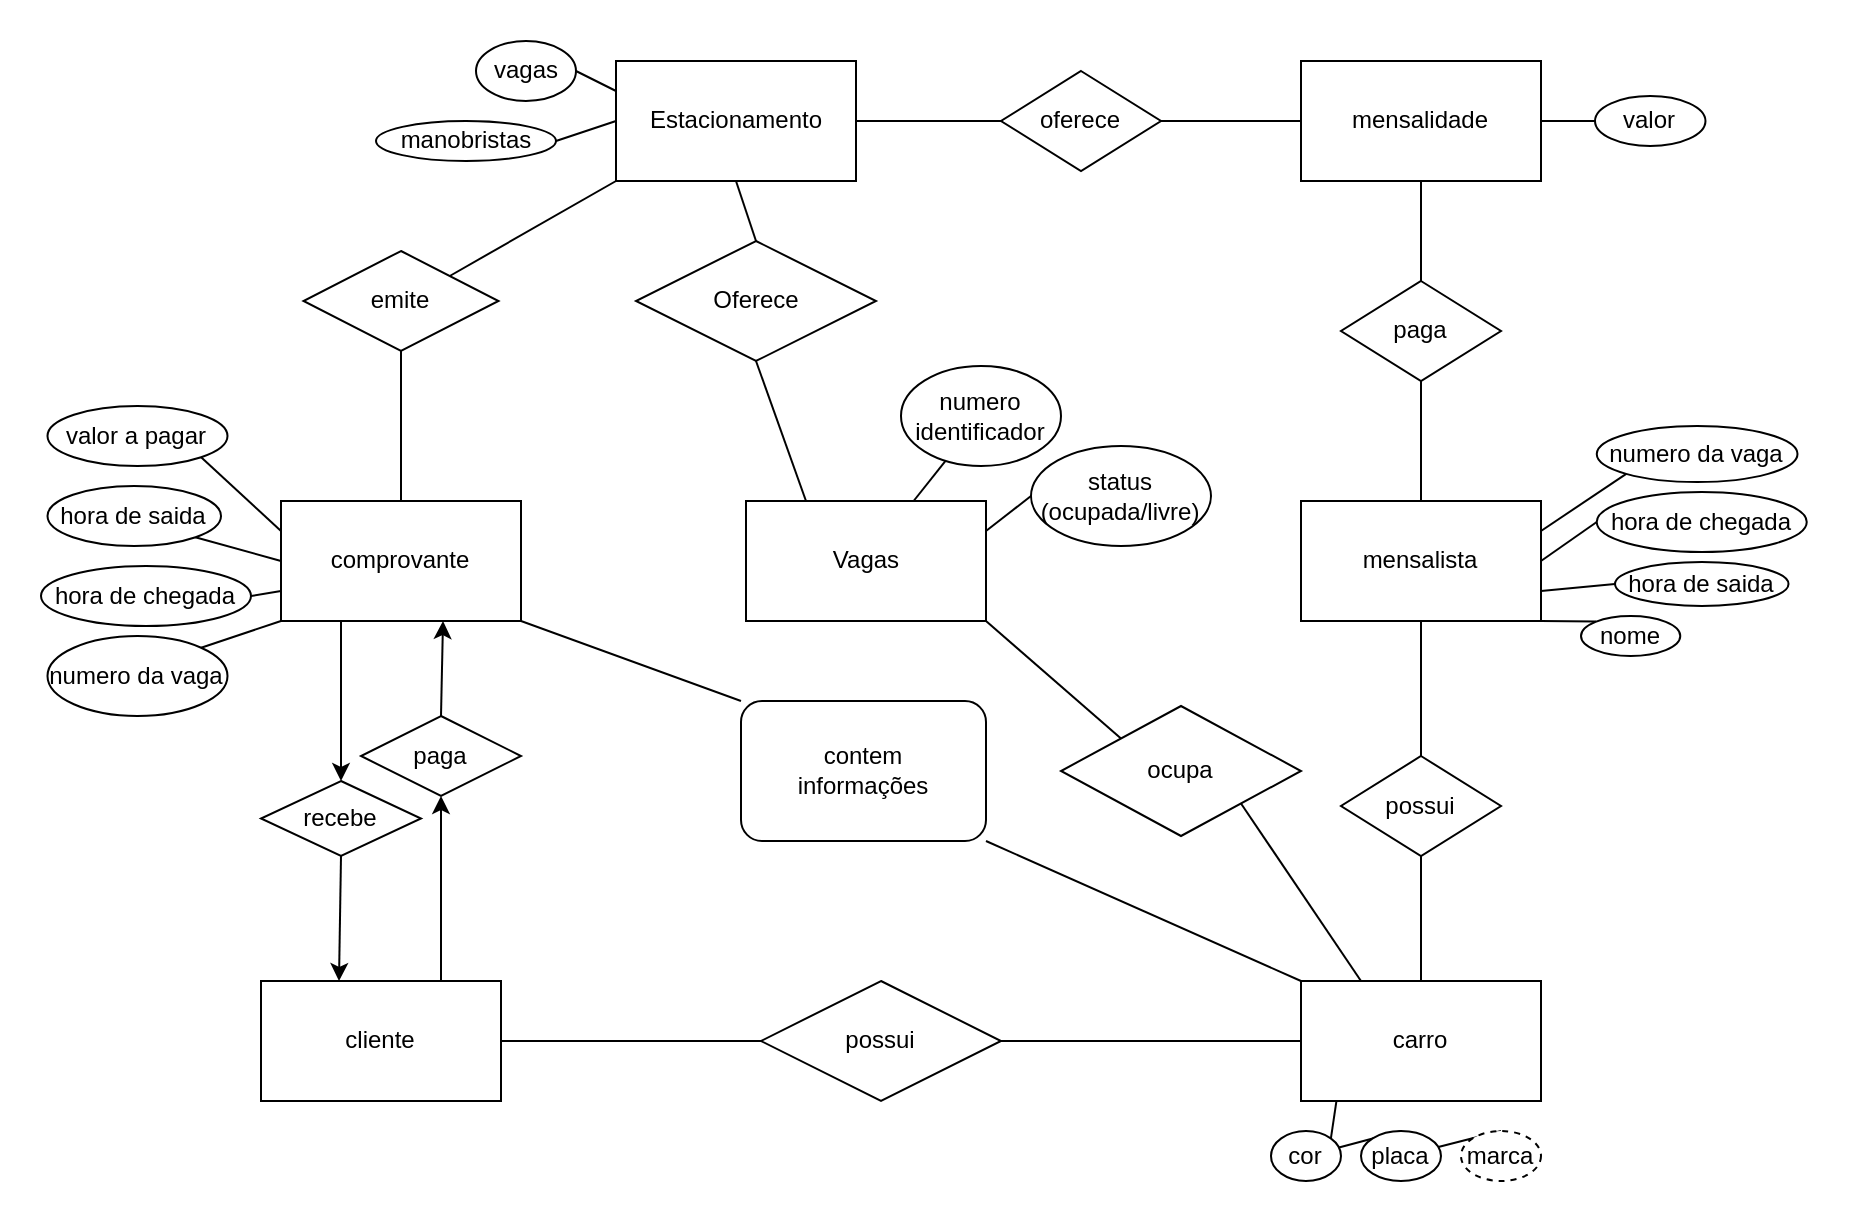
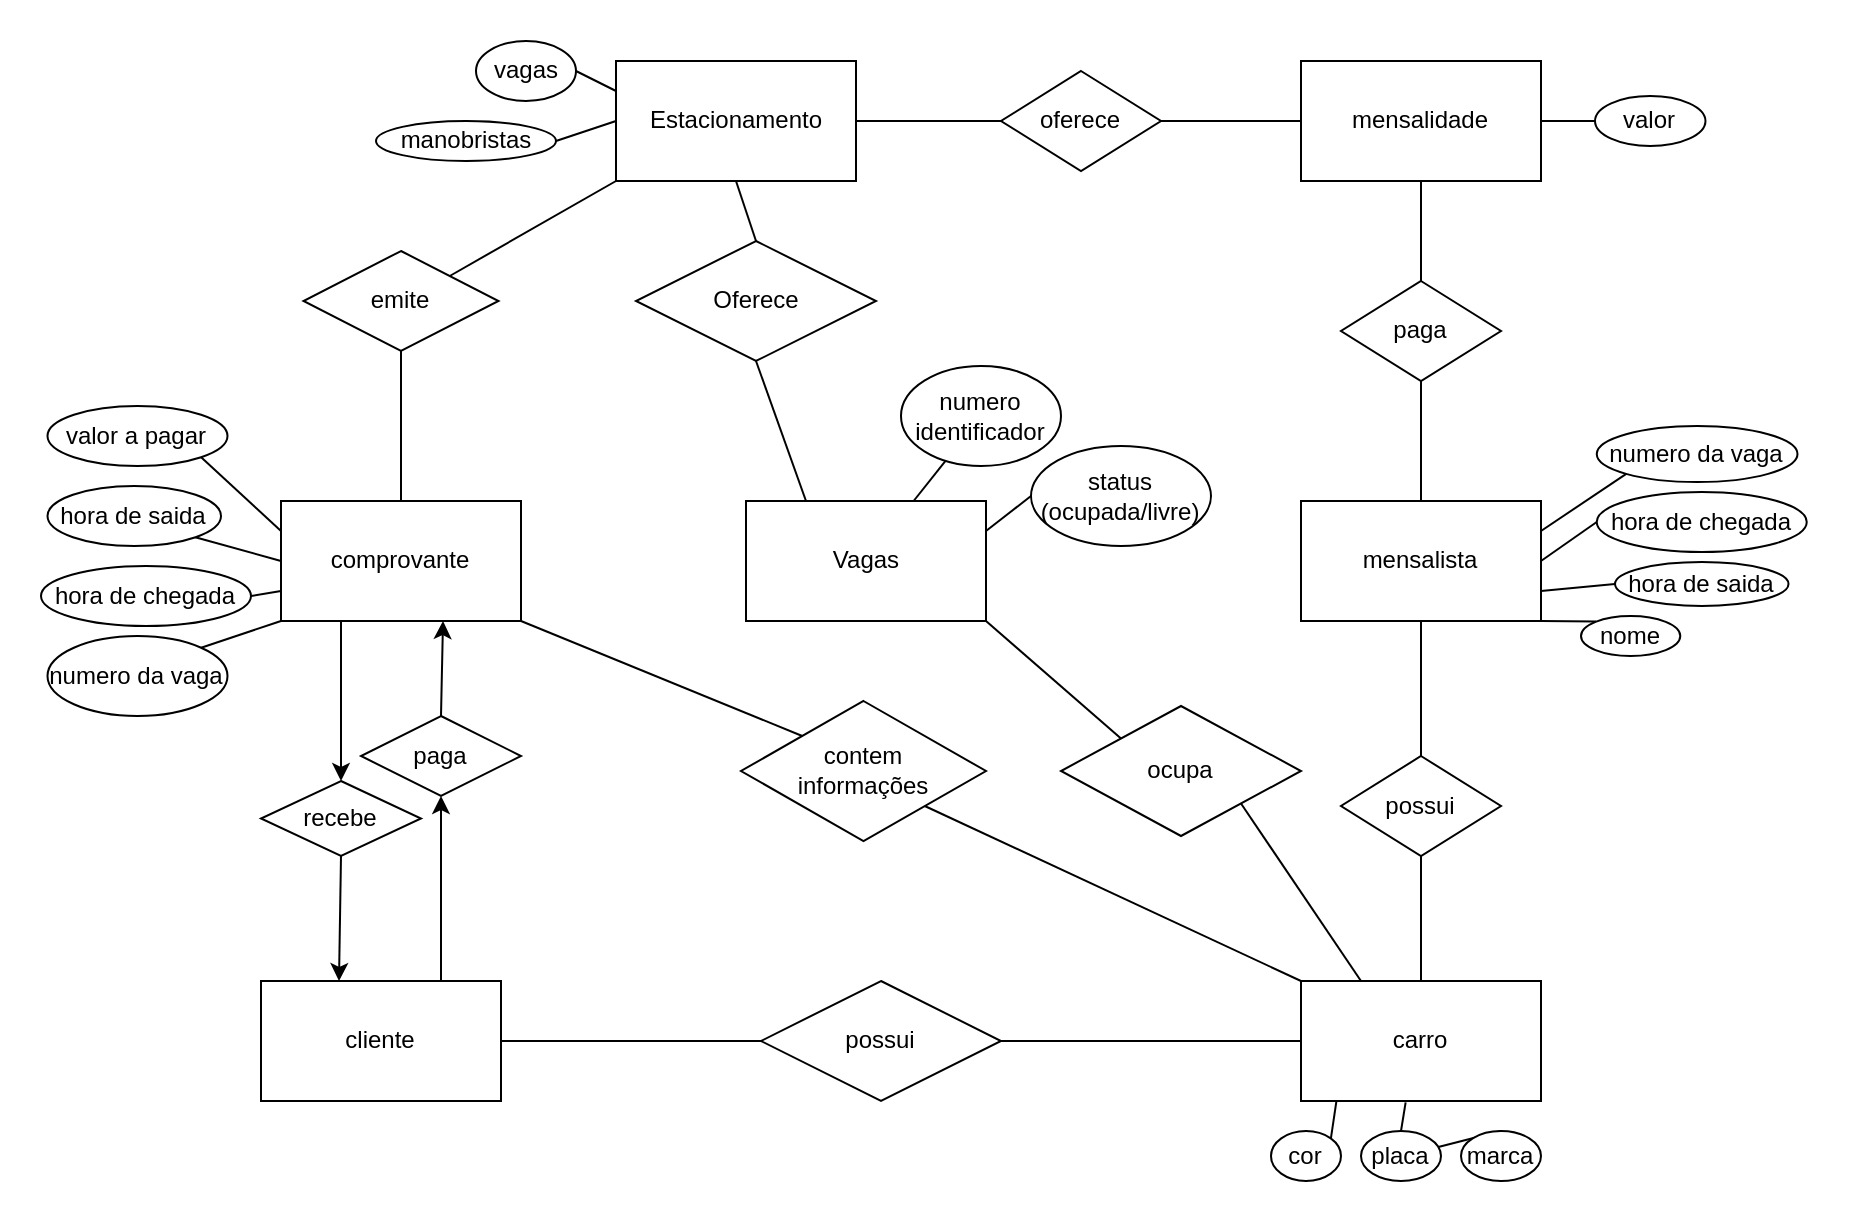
- <mxCell id="58" value="&lt;div&gt;contem &lt;br&gt;&lt;/div&gt;&lt;div&gt;informações&lt;br&gt;&lt;/div&gt;" style="whiteSpace=wrap;html=1;strokeColor=default;fontFamily=Helvetica;fontSize=12;fontColor=default;fillColor=default;rounded=1;" parent="1" vertex="1"><mxGeometry x="370" y="350" width="122.5" height="70" as="geometry" /></mxCell>
+ <mxCell id="58" value="&lt;div&gt;contem &lt;br&gt;&lt;/div&gt;&lt;div&gt;informações&lt;br&gt;&lt;/div&gt;" style="rhombus;whiteSpace=wrap;html=1;strokeColor=default;fontFamily=Helvetica;fontSize=12;fontColor=default;fillColor=default;" parent="1" vertex="1"><mxGeometry x="370" y="350" width="122.5" height="70" as="geometry" /></mxCell>
- <mxCell id="19" style="edgeStyle=none;rounded=0;orthogonalLoop=1;jettySize=auto;html=1;exitX=0.5;exitY=0;exitDx=0;exitDy=0;fontFamily=Helvetica;fontSize=12;fontColor=default;endArrow=none;endFill=0;" parent="1" source="20" target="28" edge="1"><mxGeometry relative="1" as="geometry" /></mxCell>
+ <mxCell id="19" style="edgeStyle=none;rounded=0;orthogonalLoop=1;jettySize=auto;html=1;exitX=0.5;exitY=0;exitDx=0;exitDy=0;entryX=0.436;entryY=1.011;entryDx=0;entryDy=0;entryPerimeter=0;fontFamily=Helvetica;fontSize=12;fontColor=default;endArrow=none;endFill=0;" parent="1" source="20" target="33" edge="1"><mxGeometry relative="1" as="geometry" /></mxCell>
- <mxCell id="24" value="marca" style="ellipse;whiteSpace=wrap;html=1;dashed=1;" parent="1" vertex="1"><mxGeometry x="730" y="565" width="40" height="25" as="geometry" /></mxCell>
+ <mxCell id="24" value="marca" style="ellipse;whiteSpace=wrap;html=1;" parent="1" vertex="1"><mxGeometry x="730" y="565" width="40" height="25" as="geometry" /></mxCell>
